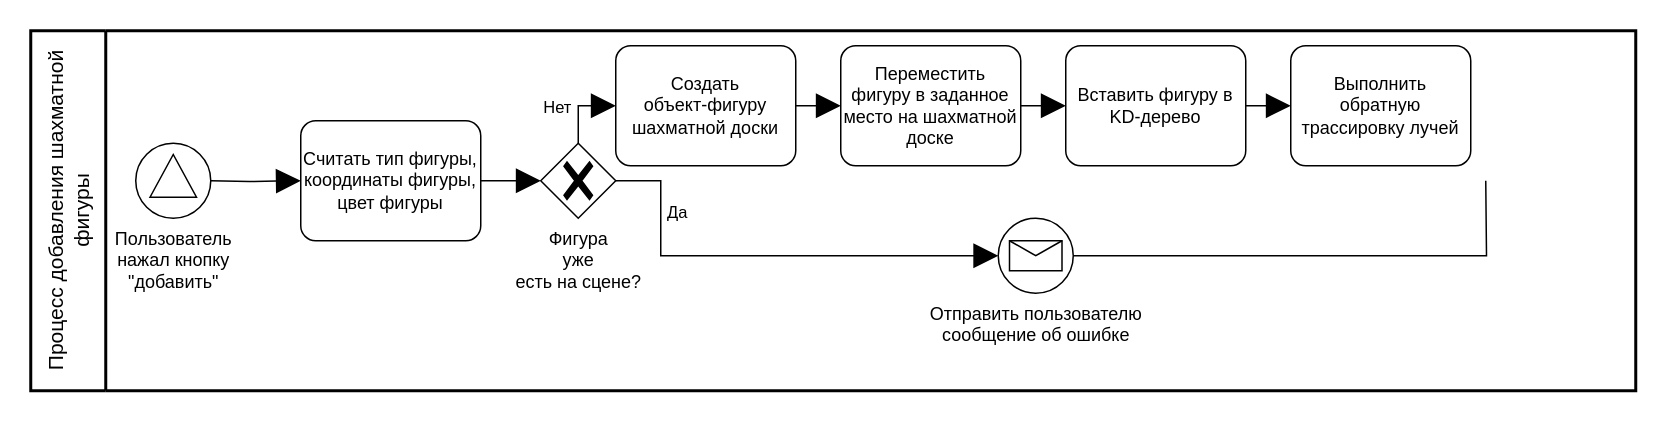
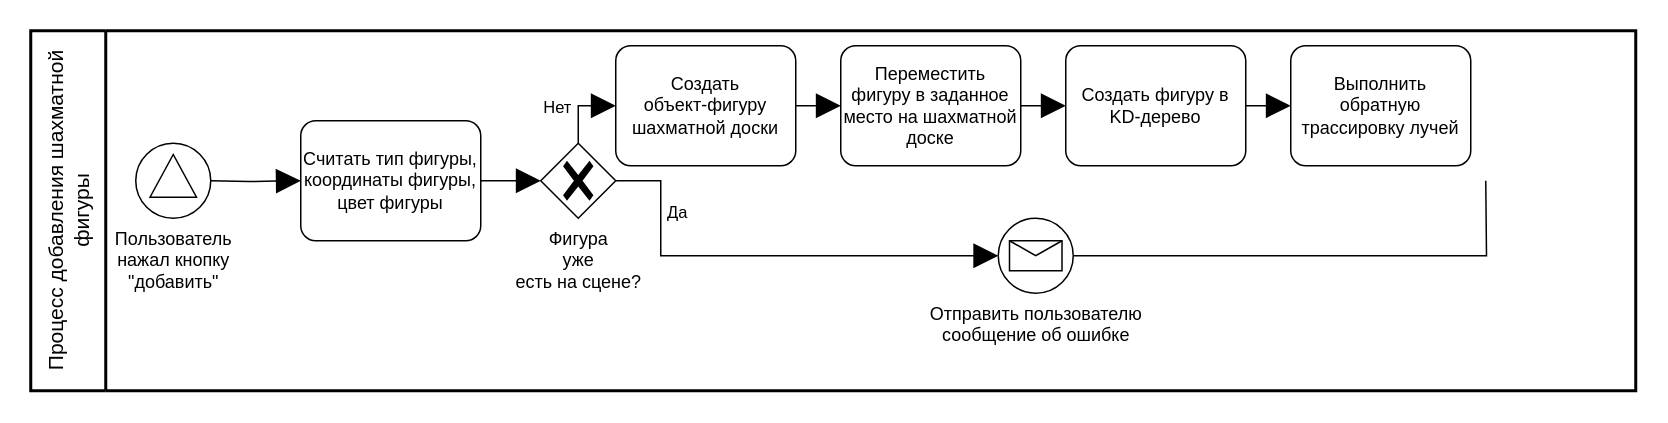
- <mxCell id="8" value="Вставить фигуру в&lt;br style=&quot;border-color: var(--border-color);&quot;&gt;KD-дерево" style="points=[[0.25,0,0],[0.5,0,0],[0.75,0,0],[1,0.25,0],[1,0.5,0],[1,0.75,0],[0.75,1,0],[0.5,1,0],[0.25,1,0],[0,0.75,0],[0,0.5,0],[0,0.25,0]];shape=mxgraph.bpmn.task;whiteSpace=wrap;rectStyle=rounded;size=10;html=1;container=1;expand=0;collapsible=0;taskMarker=abstract;" vertex="1" parent="2"><mxGeometry x="690" y="10" width="120" height="80" as="geometry" /></mxCell>
+ <mxCell id="8" value="Создать фигуру в&lt;br style=&quot;border-color: var(--border-color);&quot;&gt;KD-дерево" style="points=[[0.25,0,0],[0.5,0,0],[0.75,0,0],[1,0.25,0],[1,0.5,0],[1,0.75,0],[0.75,1,0],[0.5,1,0],[0.25,1,0],[0,0.75,0],[0,0.5,0],[0,0.25,0]];shape=mxgraph.bpmn.task;whiteSpace=wrap;rectStyle=rounded;size=10;html=1;container=1;expand=0;collapsible=0;taskMarker=abstract;" vertex="1" parent="2"><mxGeometry x="690" y="10" width="120" height="80" as="geometry" /></mxCell>
